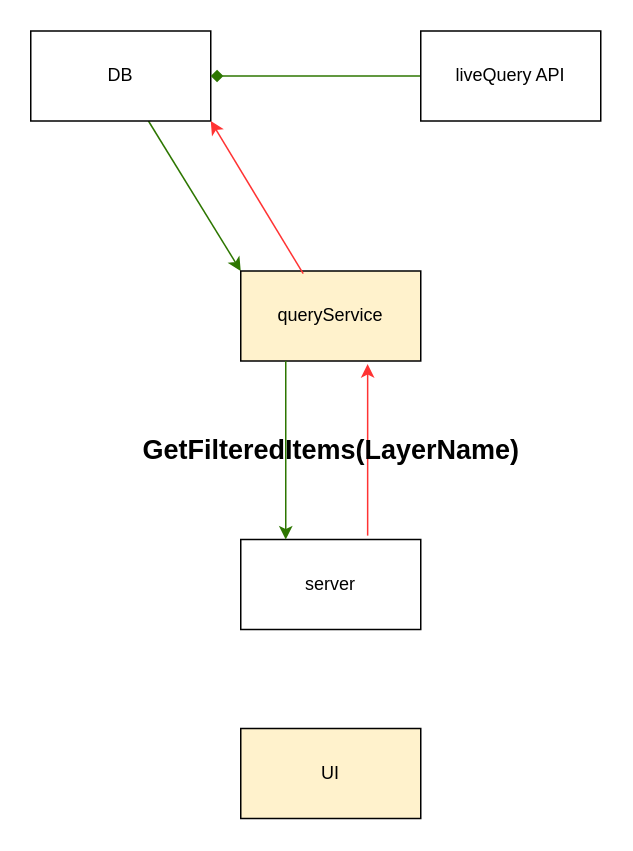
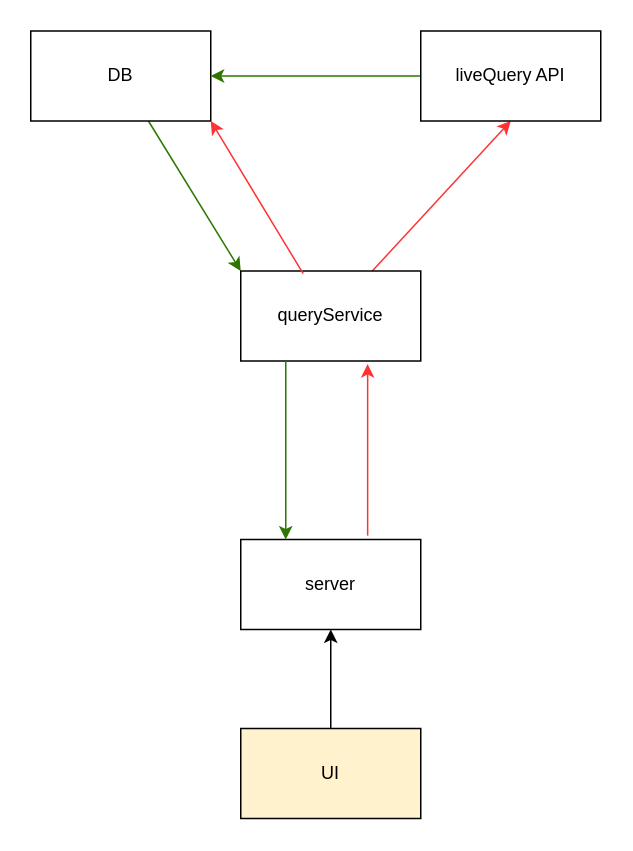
- <mxCell id="10" style="edgeStyle=none;html=1;entryX=1;entryY=0.5;entryDx=0;entryDy=0;fillColor=#60a917;strokeColor=#2D7600;endArrow=diamond;" edge="1" parent="1" source="11" target="3"><mxGeometry relative="1" as="geometry" /></mxCell>
+ <mxCell id="10" style="edgeStyle=none;html=1;entryX=1;entryY=0.5;entryDx=0;entryDy=0;fillColor=#60a917;strokeColor=#2D7600;" edge="1" parent="1" source="11" target="3"><mxGeometry relative="1" as="geometry" /></mxCell>
+ <mxCell id="8" style="edgeStyle=none;html=1;entryX=0.5;entryY=1;entryDx=0;entryDy=0;fillColor=#a20025;strokeColor=#FF3333;" edge="1" parent="1" source="9" target="11"><mxGeometry relative="1" as="geometry" /></mxCell>
- <mxCell id="9" value="queryService" style="whiteSpace=wrap;html=1;fillColor=#fff2cc;" vertex="1" parent="1"><mxGeometry x="160" y="180" width="120" height="60" as="geometry" /></mxCell>
+ <mxCell id="9" value="queryService" style="whiteSpace=wrap;html=1;" vertex="1" parent="1"><mxGeometry x="160" y="180" width="120" height="60" as="geometry" /></mxCell>
- <mxCell id="12" value="&lt;h2&gt;GetFilteredItems(LayerName)&lt;/h2&gt;" style="text;html=1;resizable=0;autosize=1;align=center;verticalAlign=middle;points=[];fillColor=none;strokeColor=none;rounded=0;" vertex="1" parent="1"><mxGeometry x="85" y="275" width="270" height="50" as="geometry" /></mxCell>
+ <mxCell id="4" style="edgeStyle=none;html=1;exitX=0.5;exitY=0;exitDx=0;exitDy=0;entryX=0.5;entryY=1;entryDx=0;entryDy=0;" edge="1" parent="1" source="5" target="7"><mxGeometry relative="1" as="geometry" /></mxCell>
